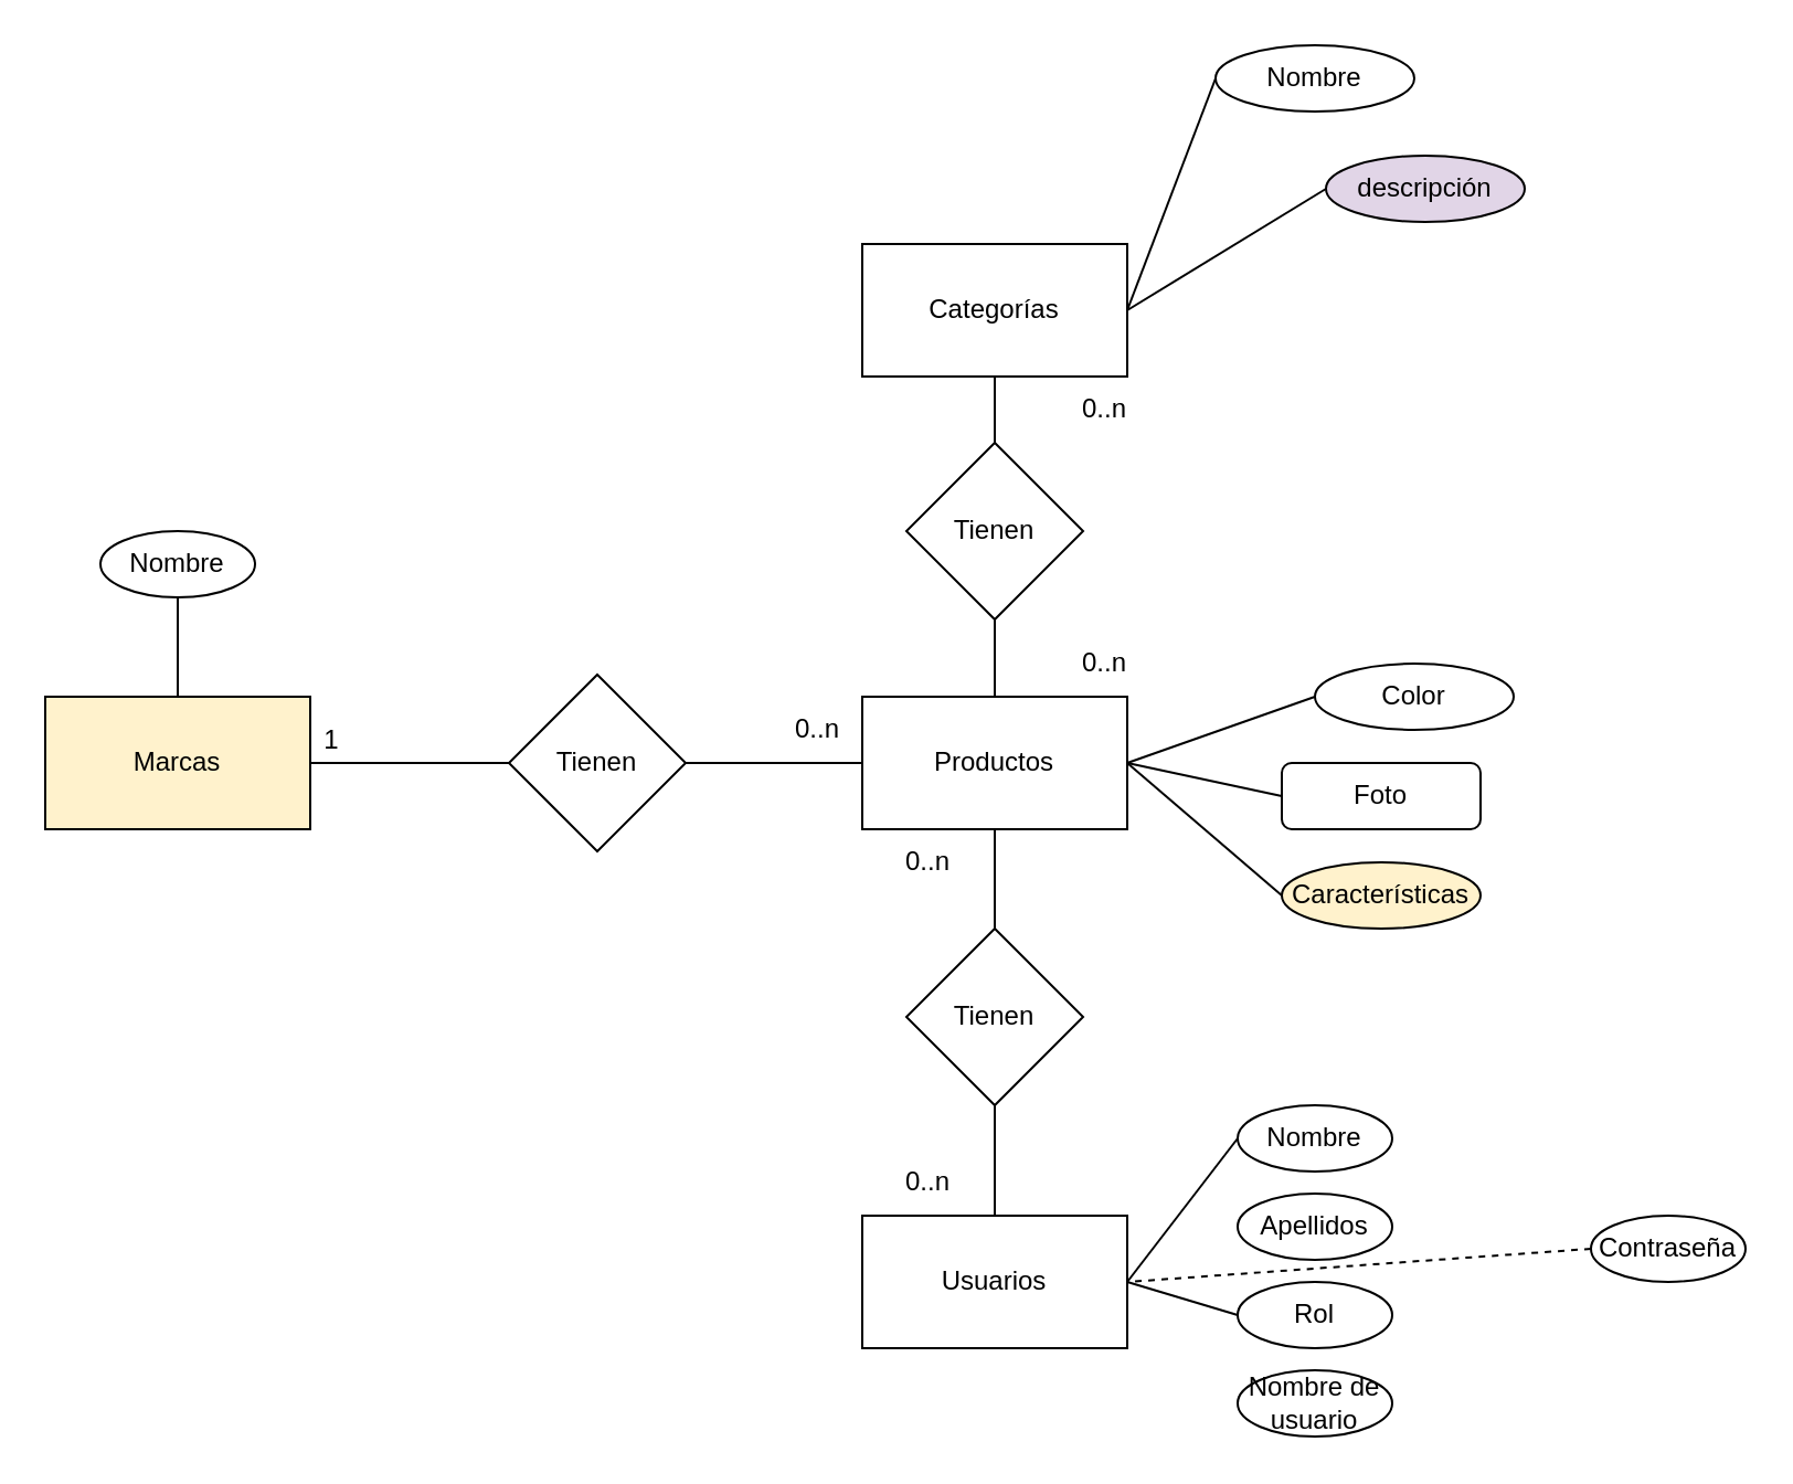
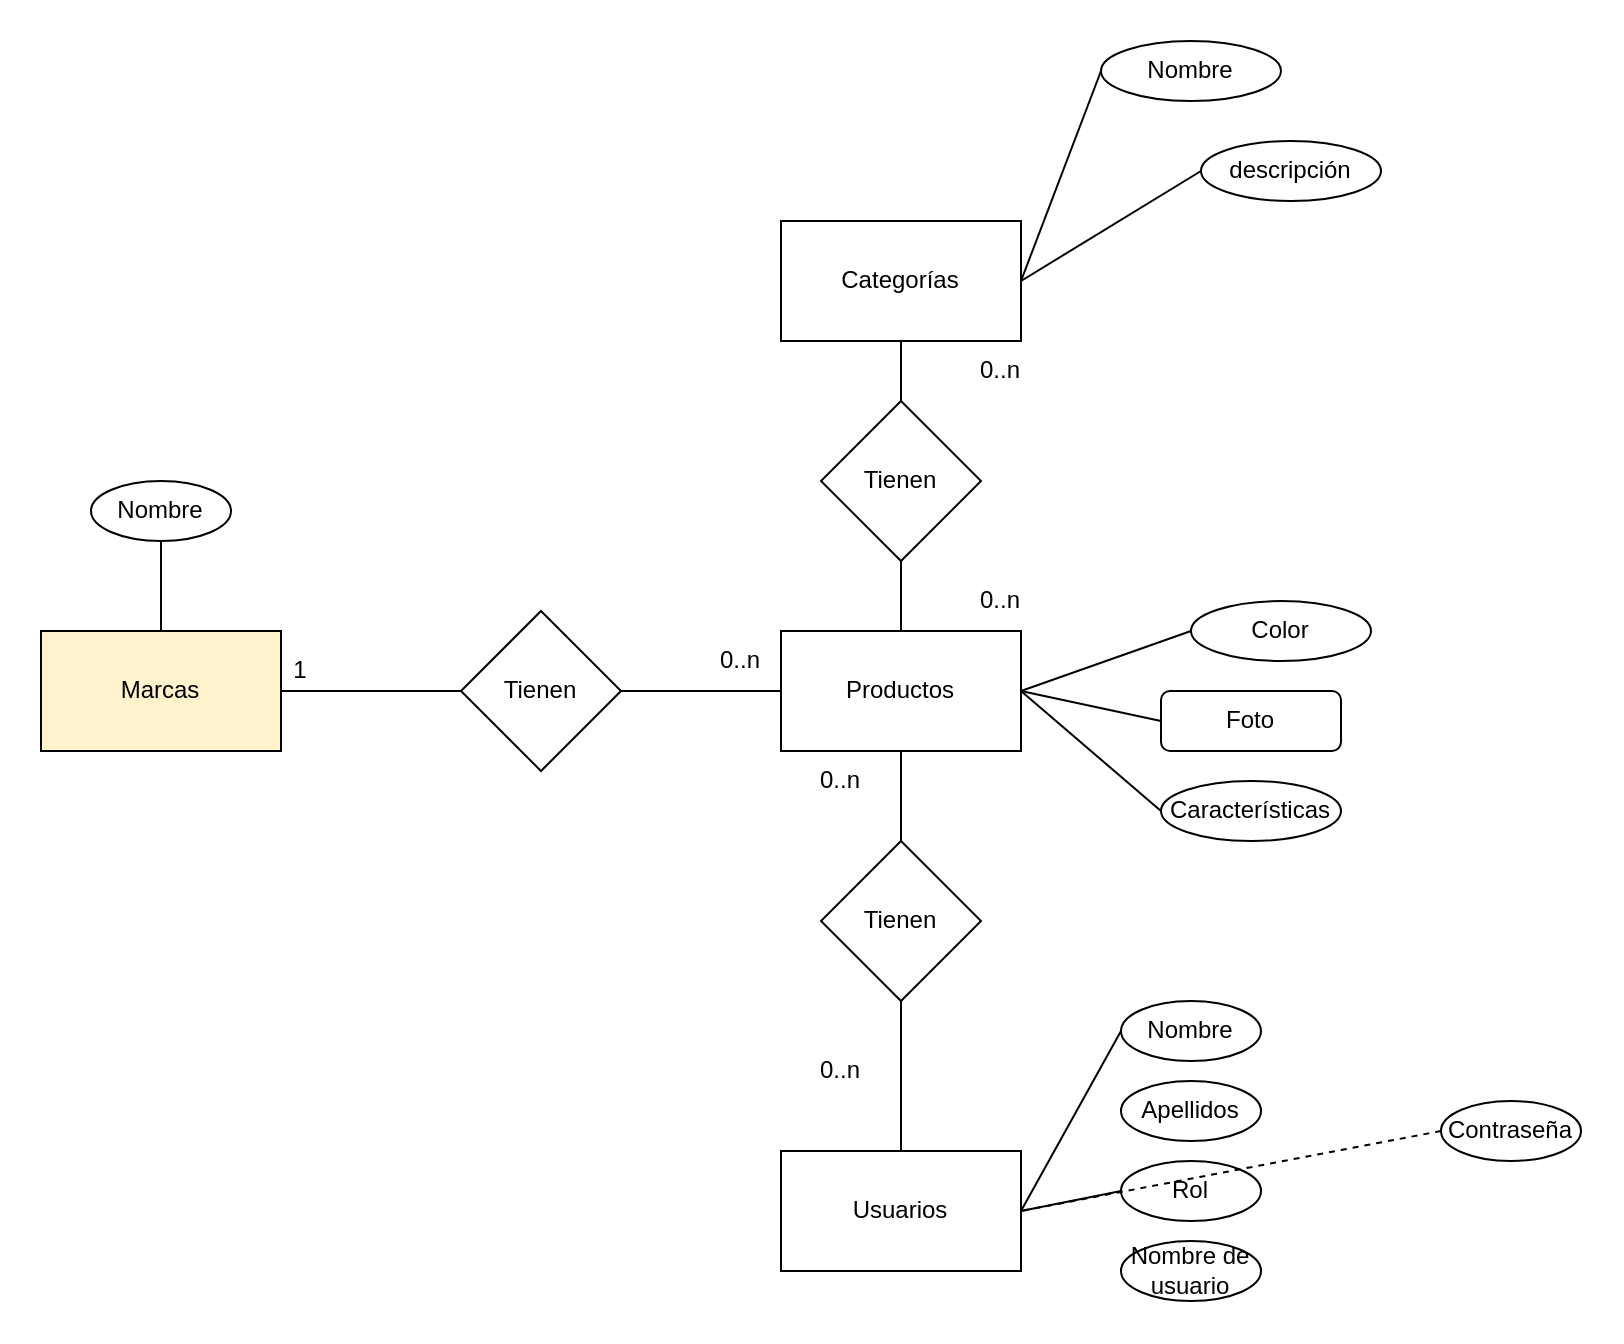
- <mxCell id="16" value="descripción" style="ellipse;whiteSpace=wrap;html=1;fillColor=#e1d5e7;" parent="1" vertex="1"><mxGeometry x="600" y="70" width="90" height="30" as="geometry" /></mxCell>
+ <mxCell id="16" value="descripción" style="ellipse;whiteSpace=wrap;html=1;" parent="1" vertex="1"><mxGeometry x="600" y="70" width="90" height="30" as="geometry" /></mxCell>
- <mxCell id="13" value="Características" style="ellipse;whiteSpace=wrap;html=1;fillColor=#fff2cc;" parent="1" vertex="1"><mxGeometry x="580" y="390" width="90" height="30" as="geometry" /></mxCell>
+ <mxCell id="13" value="Características" style="ellipse;whiteSpace=wrap;html=1;" parent="1" vertex="1"><mxGeometry x="580" y="390" width="90" height="30" as="geometry" /></mxCell>
- <mxCell id="3" value="Usuarios" style="rounded=0;whiteSpace=wrap;html=1;" parent="1" vertex="1"><mxGeometry x="390" y="550" width="120" height="60" as="geometry" /></mxCell>
+ <mxCell id="3" value="Usuarios" style="rounded=0;whiteSpace=wrap;html=1;" parent="1" vertex="1"><mxGeometry x="390" y="575" width="120" height="60" as="geometry" /></mxCell>
